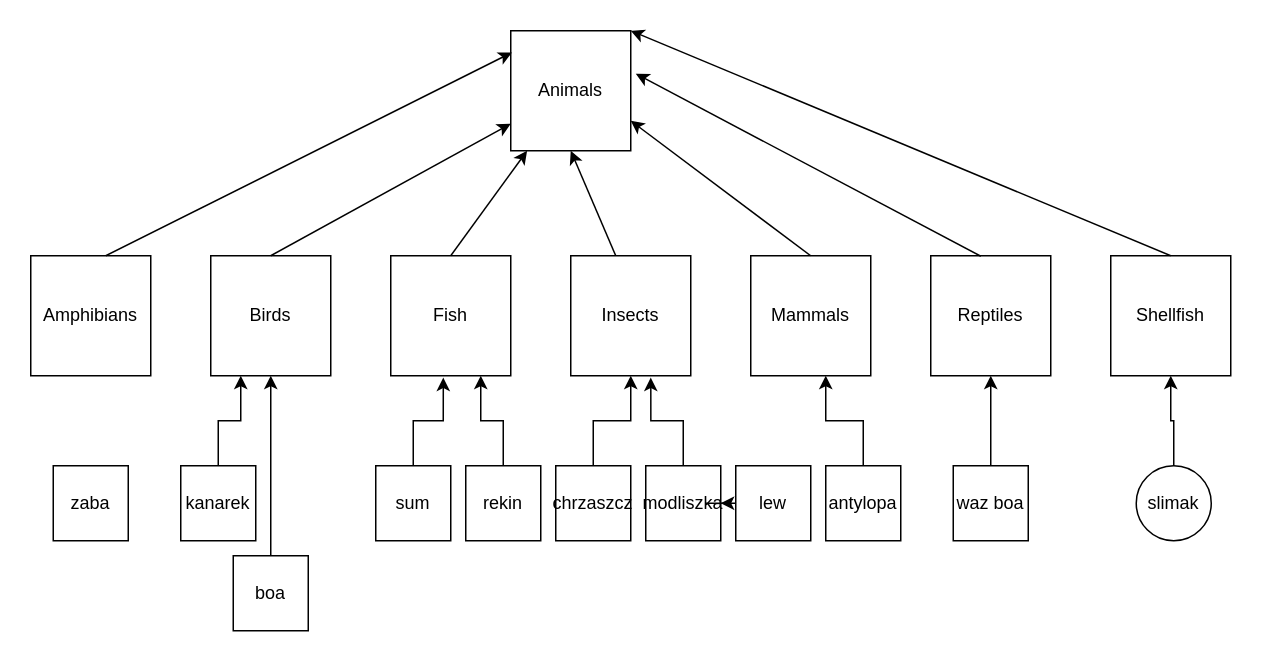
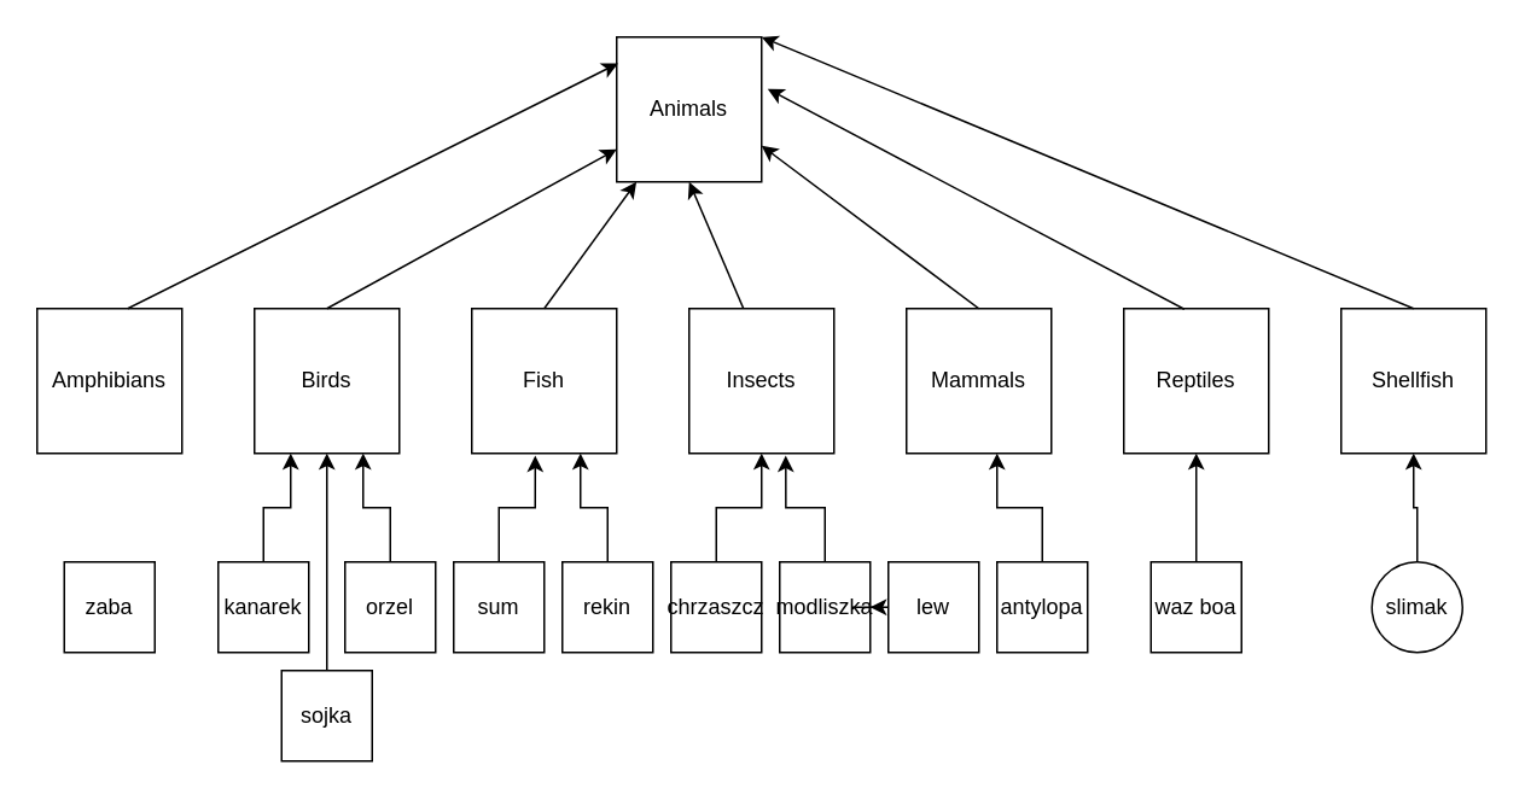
+ <mxCell id="13" style="edgeStyle=orthogonalEdgeStyle;rounded=0;orthogonalLoop=1;jettySize=auto;html=1;exitX=0.5;exitY=0;exitDx=0;exitDy=0;entryX=0.75;entryY=1;entryDx=0;entryDy=0;" edge="1" parent="1" source="14" target="4"><mxGeometry relative="1" as="geometry" /></mxCell>
+ <mxCell id="14" value="orzel" style="whiteSpace=wrap;html=1;aspect=fixed;" vertex="1" parent="1"><mxGeometry x="190" y="310" width="50" height="50" as="geometry" /></mxCell>
- <mxCell id="16" value="boa" style="whiteSpace=wrap;html=1;aspect=fixed;" vertex="1" parent="1"><mxGeometry x="155" y="370" width="50" height="50" as="geometry" /></mxCell>
+ <mxCell id="16" value="sojka" style="whiteSpace=wrap;html=1;aspect=fixed;" vertex="1" parent="1"><mxGeometry x="155" y="370" width="50" height="50" as="geometry" /></mxCell>
